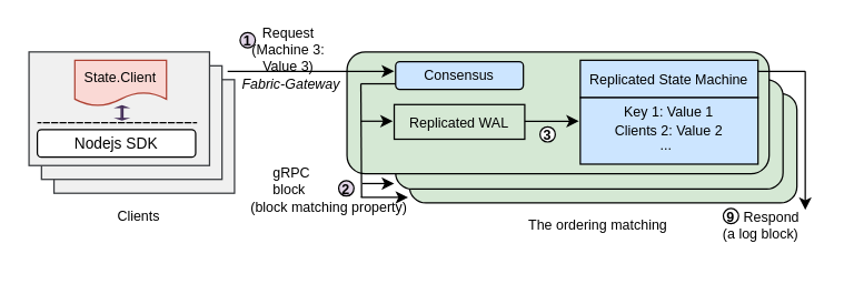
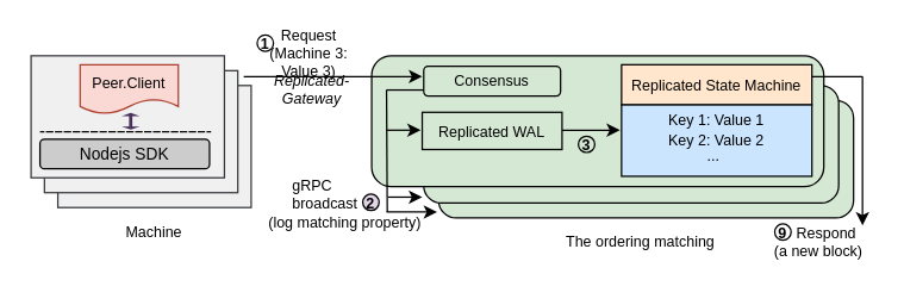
- <mxCell id="21" value="1" style="ellipse;whiteSpace=wrap;html=1;aspect=fixed;fontSize=10;strokeColor=#000000;fillColor=#e1d5e7;fontStyle=1;" parent="1" vertex="1"><mxGeometry x="172" y="23" width="11" height="11" as="geometry" /></mxCell>
+ <mxCell id="21" value="1" style="ellipse;whiteSpace=wrap;html=1;aspect=fixed;fontSize=10;strokeColor=#000000;fillColor=#FFFFFF;fontStyle=1" parent="1" vertex="1"><mxGeometry x="172" y="23" width="11" height="11" as="geometry" /></mxCell>
- <mxCell id="12" value="&lt;font style=&quot;font-size: 10px;&quot;&gt;Consensus&lt;/font&gt;" style="rounded=1;whiteSpace=wrap;html=1;fillColor=#CCE5FF;strokeColor=#000000;" parent="1" vertex="1"><mxGeometry x="284" y="44" width="92" height="20" as="geometry" /></mxCell>
+ <mxCell id="12" value="&lt;font style=&quot;font-size: 10px;&quot;&gt;Consensus&lt;/font&gt;" style="rounded=1;whiteSpace=wrap;html=1;fillColor=#d5e8d4;strokeColor=#000000;" parent="1" vertex="1"><mxGeometry x="284" y="44" width="92" height="20" as="geometry" /></mxCell>
- <mxCell id="10" value="&lt;font style=&quot;font-size: 10px;&quot;&gt;State.Client&lt;/font&gt;" style="shape=document;whiteSpace=wrap;html=1;boundedLbl=1;fillColor=#fad9d5;strokeColor=#ae4132;" parent="1" vertex="1"><mxGeometry x="53" y="43" width="66" height="33" as="geometry" /></mxCell>
+ <mxCell id="10" value="&lt;font style=&quot;font-size: 10px;&quot;&gt;Peer.Client&lt;/font&gt;" style="shape=document;whiteSpace=wrap;html=1;boundedLbl=1;fillColor=#fad9d5;strokeColor=#ae4132;" parent="1" vertex="1"><mxGeometry x="53" y="43" width="66" height="33" as="geometry" /></mxCell>
- <mxCell id="14" value="&lt;font style=&quot;font-size: 10px;&quot;&gt;Replicated State Machine&lt;/font&gt;" style="rounded=0;whiteSpace=wrap;html=1;fillColor=#CCE5FF;strokeColor=#000000;" parent="1" vertex="1"><mxGeometry x="417" y="43" width="128" height="27" as="geometry" /></mxCell>
+ <mxCell id="14" value="&lt;font style=&quot;font-size: 10px;&quot;&gt;Replicated State Machine&lt;/font&gt;" style="rounded=0;whiteSpace=wrap;html=1;fillColor=#ffe6cc;strokeColor=#000000;" parent="1" vertex="1"><mxGeometry x="417" y="43" width="128" height="27" as="geometry" /></mxCell>
- <mxCell id="31" value="&lt;font color=&quot;#000000&quot;&gt;&lt;i&gt;Fabric-Gateway&lt;/i&gt;&lt;/font&gt;" style="text;html=1;strokeColor=none;fillColor=none;align=center;verticalAlign=middle;whiteSpace=wrap;rounded=0;shadow=0;fontSize=10;fontColor=#0000CC;" parent="1" vertex="1"><mxGeometry x="169" y="45" width="80" height="30" as="geometry" /></mxCell>
+ <mxCell id="31" value="&lt;font color=&quot;#000000&quot;&gt;&lt;i&gt;Replicated-Gateway&lt;/i&gt;&lt;/font&gt;" style="text;html=1;strokeColor=none;fillColor=none;align=center;verticalAlign=middle;whiteSpace=wrap;rounded=0;shadow=0;fontSize=10;fontColor=#0000CC;" parent="1" vertex="1"><mxGeometry x="169" y="45" width="80" height="30" as="geometry" /></mxCell>
- <mxCell id="15" value="&lt;font style=&quot;font-size: 10px;&quot;&gt;Key 1: Value 1&lt;br&gt;Clients 2: Value 2&lt;br&gt;&lt;br&gt;&lt;/font&gt;" style="rounded=0;whiteSpace=wrap;html=1;fillColor=#CCE5FF;strokeColor=#000000;" parent="1" vertex="1"><mxGeometry x="417" y="70" width="128" height="48" as="geometry" /></mxCell>
+ <mxCell id="15" value="&lt;font style=&quot;font-size: 10px;&quot;&gt;Key 1: Value 1&lt;br&gt;Key 2: Value 2&lt;br&gt;&lt;br&gt;&lt;/font&gt;" style="rounded=0;whiteSpace=wrap;html=1;fillColor=#CCE5FF;strokeColor=#000000;" parent="1" vertex="1"><mxGeometry x="417" y="70" width="128" height="48" as="geometry" /></mxCell>
- <mxCell id="25" value="3" style="ellipse;whiteSpace=wrap;html=1;aspect=fixed;fontSize=10;strokeColor=#000000;fillColor=#FFFFFF;fontStyle=1" parent="1" vertex="1"><mxGeometry x="388" y="91" width="11" height="11" as="geometry" /></mxCell>
+ <mxCell id="25" value="3" style="ellipse;whiteSpace=wrap;html=1;aspect=fixed;fontSize=10;strokeColor=#000000;fillColor=#d5e8d4;fontStyle=1;" parent="1" vertex="1"><mxGeometry x="388" y="91" width="11" height="11" as="geometry" /></mxCell>
- <mxCell id="7" value="Nodejs SDK" style="rounded=1;whiteSpace=wrap;html=1;fontSize=11;fillColor=#ffffff;strokeColor=#000000;" parent="1" vertex="1"><mxGeometry x="26" y="93" width="114" height="20" as="geometry" /></mxCell>
+ <mxCell id="7" value="Nodejs SDK" style="rounded=1;whiteSpace=wrap;html=1;fontSize=11;fillColor=#CCCCCC;strokeColor=#000000;" parent="1" vertex="1"><mxGeometry x="26" y="93" width="114" height="20" as="geometry" /></mxCell>
- <mxCell id="28" value="gRPC &#10;block" style="text;strokeColor=none;fillColor=none;align=left;verticalAlign=middle;spacingLeft=4;spacingRight=4;overflow=hidden;points=[[0,0.5],[1,0.5]];portConstraint=eastwest;rotatable=0;fontSize=10;fontColor=#000000;" parent="1" vertex="1"><mxGeometry x="190" y="115" width="88" height="30" as="geometry" /></mxCell>
+ <mxCell id="28" value="gRPC &#10;broadcast" style="text;strokeColor=none;fillColor=none;align=left;verticalAlign=middle;spacingLeft=4;spacingRight=4;overflow=hidden;points=[[0,0.5],[1,0.5]];portConstraint=eastwest;rotatable=0;fontSize=10;fontColor=#000000;" parent="1" vertex="1"><mxGeometry x="190" y="115" width="88" height="30" as="geometry" /></mxCell>
- <mxCell id="32" value="(block matching property)" style="text;strokeColor=none;fillColor=none;align=left;verticalAlign=middle;spacingLeft=4;spacingRight=4;overflow=hidden;points=[[0,0.5],[1,0.5]];portConstraint=eastwest;rotatable=0;fontSize=10;fontColor=#000000;" parent="1" vertex="1"><mxGeometry x="174" y="134" width="123" height="30" as="geometry" /></mxCell>
+ <mxCell id="32" value="(log matching property)" style="text;strokeColor=none;fillColor=none;align=left;verticalAlign=middle;spacingLeft=4;spacingRight=4;overflow=hidden;points=[[0,0.5],[1,0.5]];portConstraint=eastwest;rotatable=0;fontSize=10;fontColor=#000000;" parent="1" vertex="1"><mxGeometry x="174" y="134" width="123" height="30" as="geometry" /></mxCell>
- <mxCell id="35" value="Clients" style="text;strokeColor=none;fillColor=none;align=left;verticalAlign=middle;spacingLeft=4;spacingRight=4;overflow=hidden;points=[[0,0.5],[1,0.5]];portConstraint=eastwest;rotatable=0;fontSize=10;fontColor=#000000;" parent="1" vertex="1"><mxGeometry x="78" y="140" width="177" height="30" as="geometry" /></mxCell>
+ <mxCell id="35" value="Machine" style="text;strokeColor=none;fillColor=none;align=left;verticalAlign=middle;spacingLeft=4;spacingRight=4;overflow=hidden;points=[[0,0.5],[1,0.5]];portConstraint=eastwest;rotatable=0;fontSize=10;fontColor=#000000;" parent="1" vertex="1"><mxGeometry x="78" y="140" width="177" height="30" as="geometry" /></mxCell>
- <mxCell id="29" value="(a log block)" style="text;strokeColor=none;fillColor=none;align=left;verticalAlign=middle;spacingLeft=4;spacingRight=4;overflow=hidden;points=[[0,0.5],[1,0.5]];portConstraint=eastwest;rotatable=0;fontSize=10;fontColor=#000000;" parent="1" vertex="1"><mxGeometry x="514" y="153" width="71" height="30" as="geometry" /></mxCell>
+ <mxCell id="29" value="(a new block)" style="text;strokeColor=none;fillColor=none;align=left;verticalAlign=middle;spacingLeft=4;spacingRight=4;overflow=hidden;points=[[0,0.5],[1,0.5]];portConstraint=eastwest;rotatable=0;fontSize=10;fontColor=#000000;" parent="1" vertex="1"><mxGeometry x="514" y="153" width="71" height="30" as="geometry" /></mxCell>
